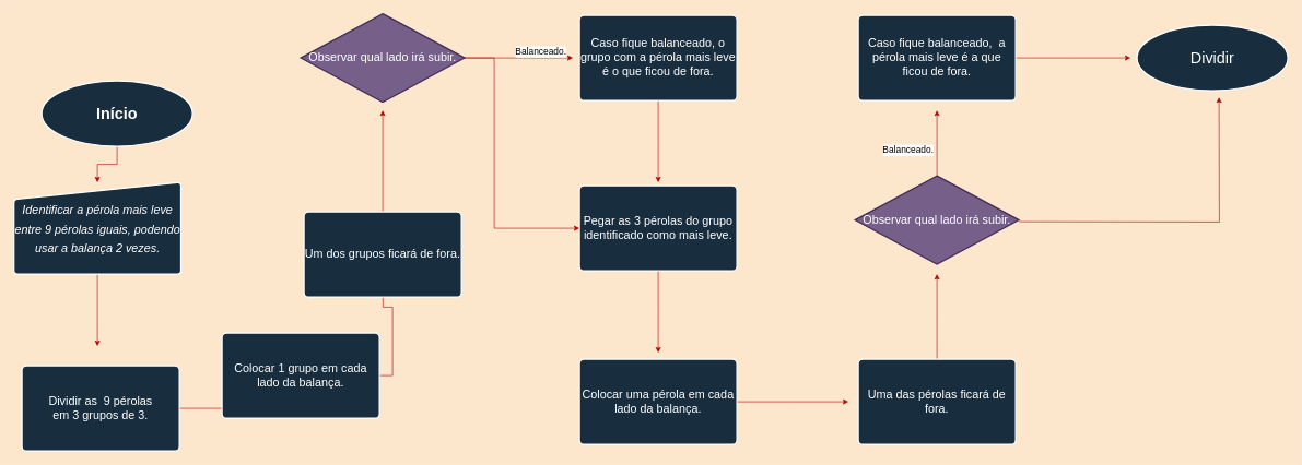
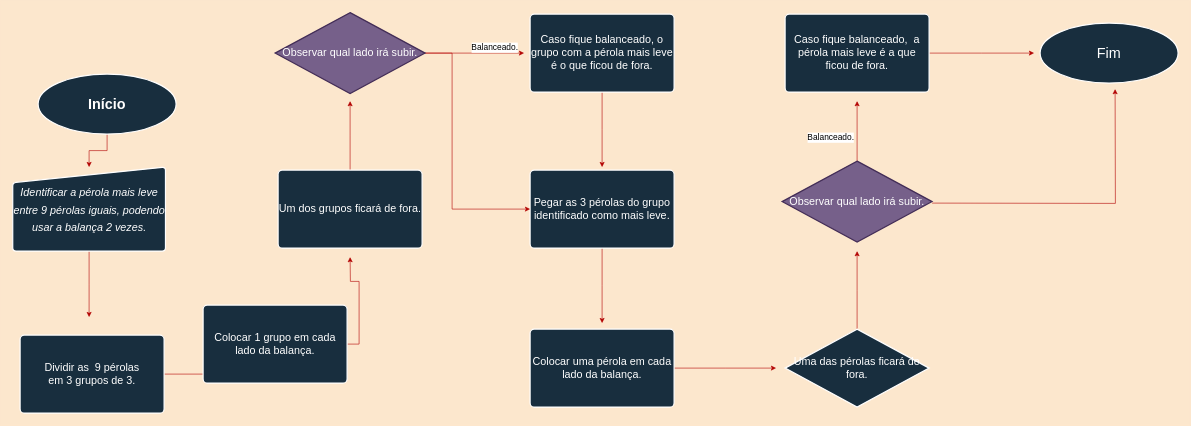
- <mxCell id="20" value="&lt;font style=&quot;font-size: 24px;&quot;&gt;Dividir&lt;/font&gt;" style="strokeWidth=2;html=1;shape=mxgraph.flowchart.start_1;whiteSpace=wrap;fillColor=#182E3E;strokeColor=#FFFFFF;fontColor=#FFFFFF;" vertex="1" parent="1"><mxGeometry x="1733" y="38" width="230" height="100" as="geometry" /></mxCell>
+ <mxCell id="20" value="&lt;font style=&quot;font-size: 24px;&quot;&gt;Fim&lt;/font&gt;" style="strokeWidth=2;html=1;shape=mxgraph.flowchart.start_1;whiteSpace=wrap;fillColor=#182E3E;strokeColor=#FFFFFF;fontColor=#FFFFFF;" vertex="1" parent="1"><mxGeometry x="1733" y="38" width="230" height="100" as="geometry" /></mxCell>
- <mxCell id="11" value="Um dos grupos ficará de fora." style="rounded=1;whiteSpace=wrap;html=1;absoluteArcSize=1;arcSize=14;strokeWidth=2;fontSize=18;fillColor=#182E3E;strokeColor=#FFFFFF;fontColor=#FFFFFF;" vertex="1" parent="1"><mxGeometry x="463" y="323" width="240" height="130" as="geometry" /></mxCell>
+ <mxCell id="11" value="Um dos grupos ficará de fora." style="rounded=1;whiteSpace=wrap;html=1;absoluteArcSize=1;arcSize=14;strokeWidth=2;fontSize=18;fillColor=#182E3E;strokeColor=#FFFFFF;fontColor=#FFFFFF;" vertex="1" parent="1"><mxGeometry x="463" y="283" width="240" height="130" as="geometry" /></mxCell>
- <mxCell id="25" value="Uma das pérolas ficará de fora." style="rounded=1;whiteSpace=wrap;html=1;absoluteArcSize=1;arcSize=14;strokeWidth=2;fontSize=18;fillColor=#182E3E;strokeColor=#FFFFFF;fontColor=#FFFFFF;" vertex="1" parent="1"><mxGeometry x="1308" y="548" width="240" height="130" as="geometry" /></mxCell>
+ <mxCell id="25" value="Uma das pérolas ficará de fora." style="rhombus;whiteSpace=wrap;html=1;absoluteArcSize=1;arcSize=14;strokeWidth=2;fontSize=18;fillColor=#182E3E;strokeColor=#FFFFFF;fontColor=#FFFFFF;" vertex="1" parent="1"><mxGeometry x="1308" y="548" width="240" height="130" as="geometry" /></mxCell>
